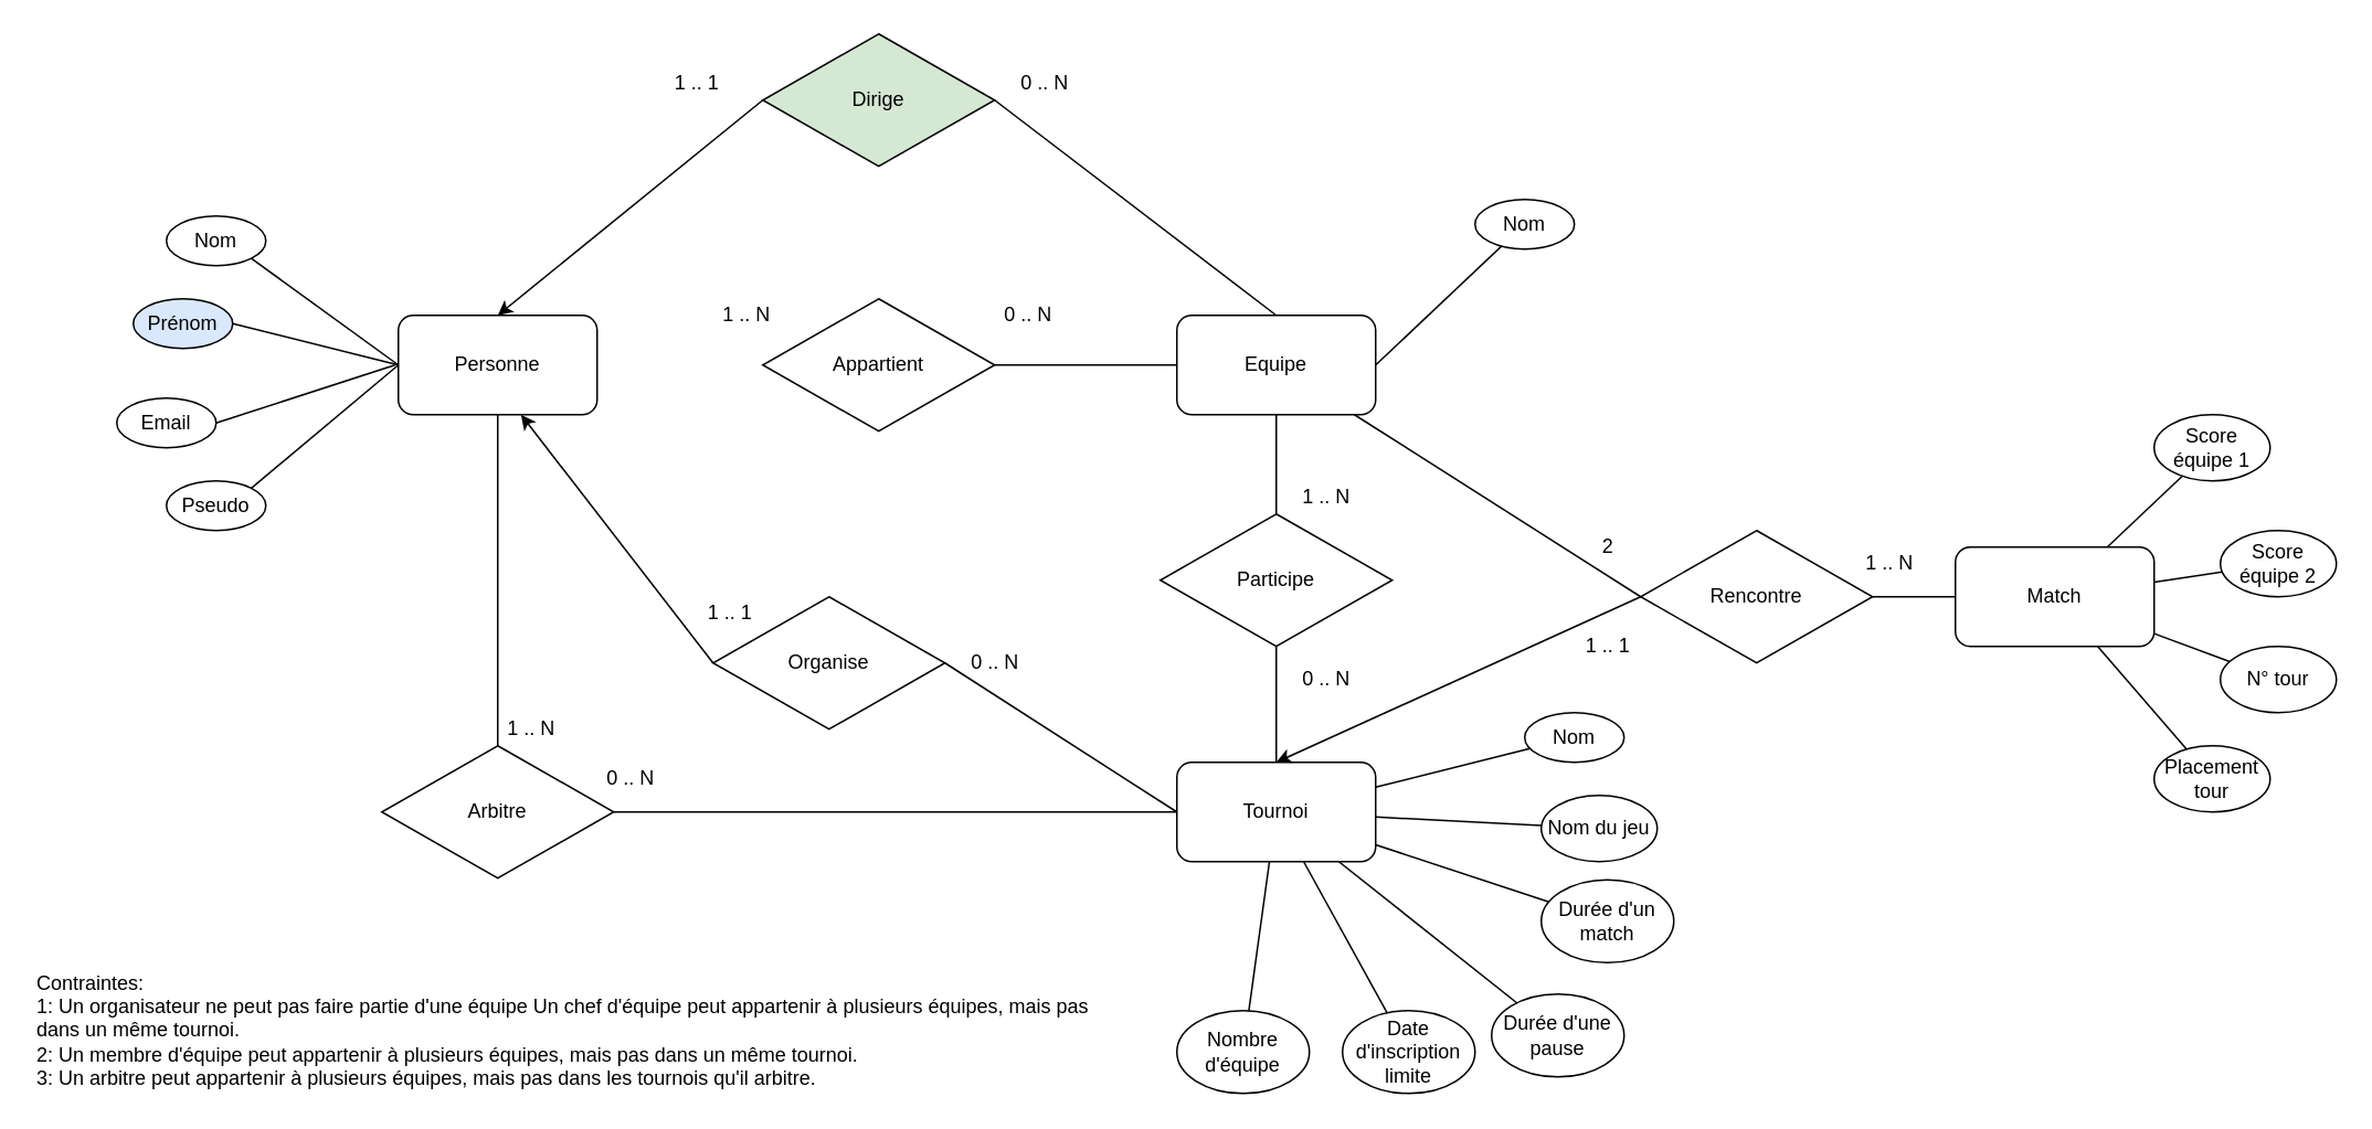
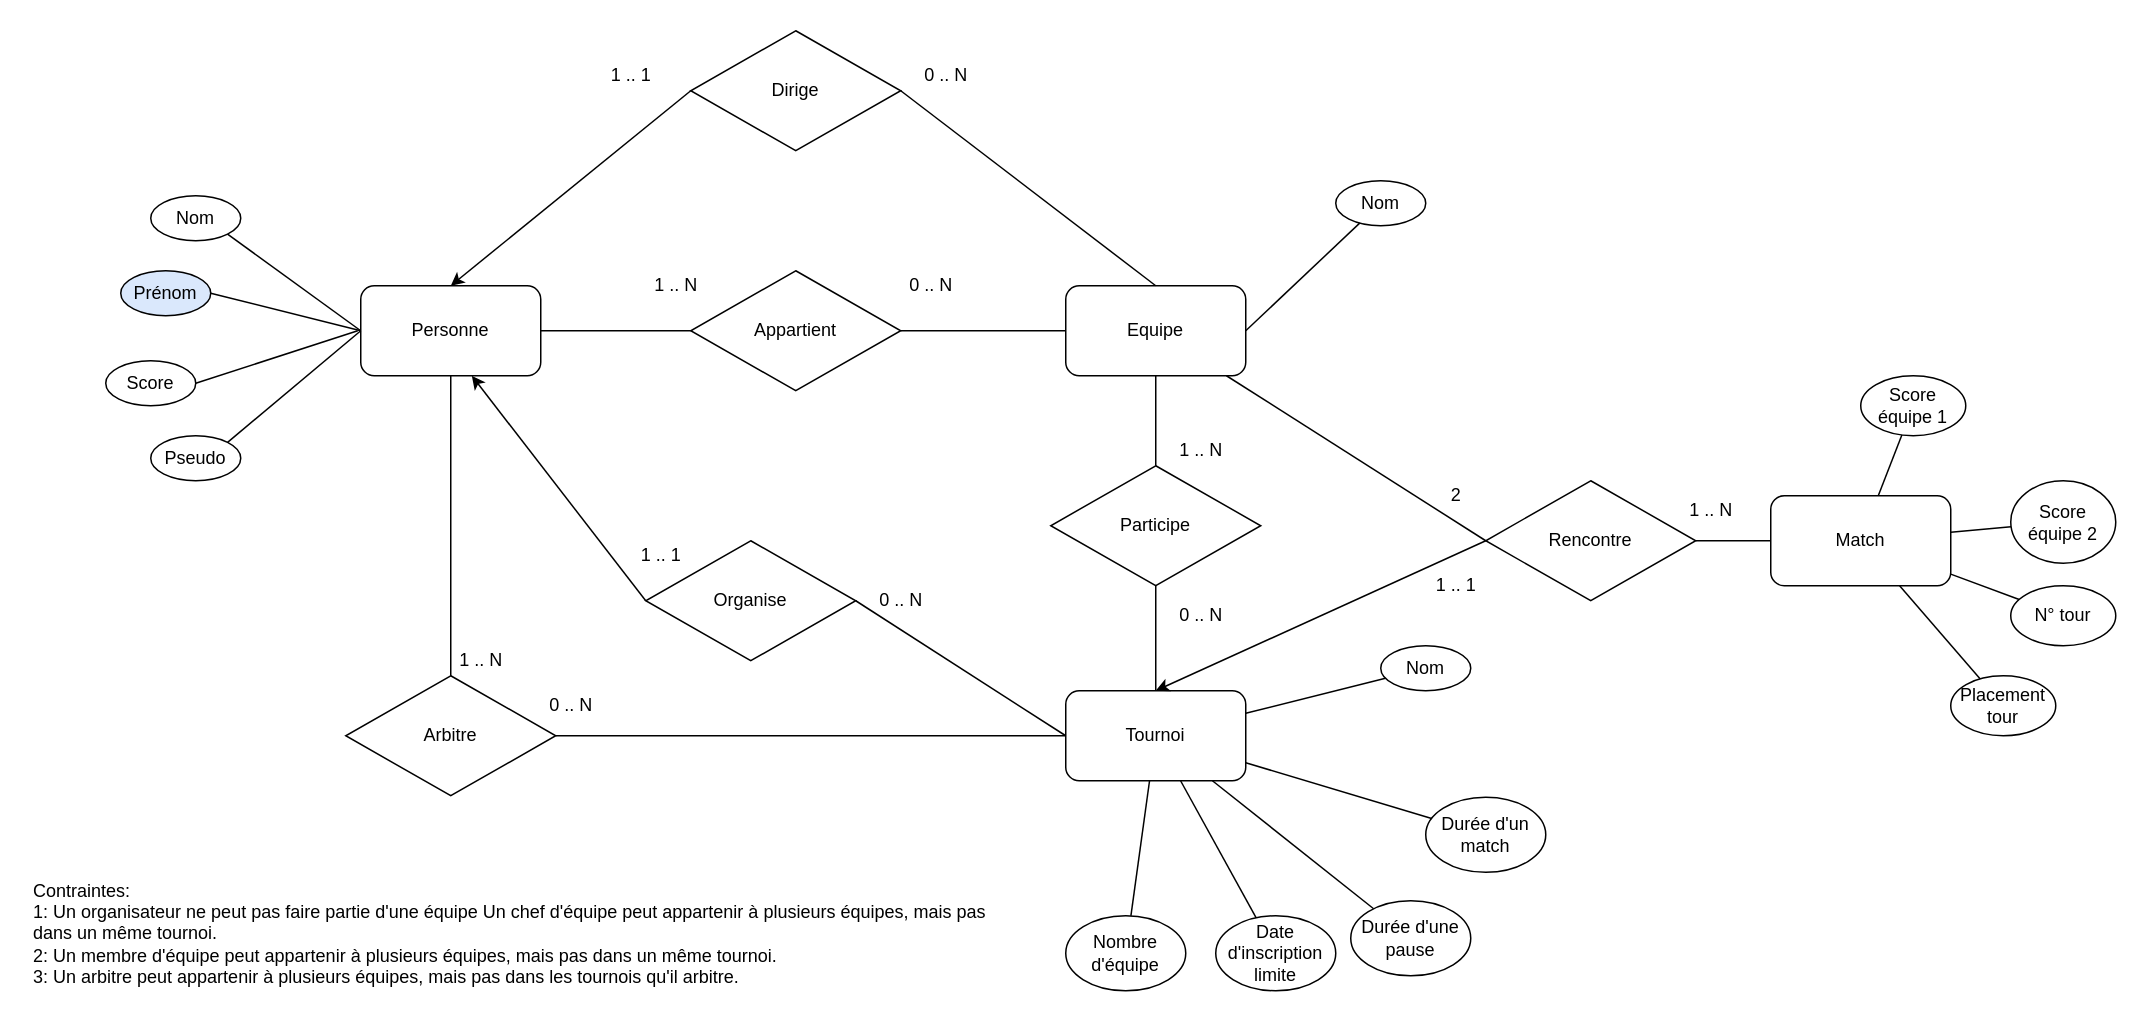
- <mxCell id="20" value="Dirige" style="rhombus;whiteSpace=wrap;html=1;fillColor=#d5e8d4;" vertex="1" parent="1"><mxGeometry x="460" y="20" width="140" height="80" as="geometry" /></mxCell>
+ <mxCell id="20" value="Dirige" style="rhombus;whiteSpace=wrap;html=1;" vertex="1" parent="1"><mxGeometry x="460" y="20" width="140" height="80" as="geometry" /></mxCell>
+ <mxCell id="15" value="" style="endArrow=none;html=1;exitX=1;exitY=0.5;exitDx=0;exitDy=0;" edge="1" parent="1" source="2" target="4"><mxGeometry width="50" height="50" relative="1" as="geometry"><mxPoint x="710" y="410" as="sourcePoint" /><mxPoint x="760" y="360" as="targetPoint" /></mxGeometry></mxCell>
- <mxCell id="11" value="Email" style="ellipse;whiteSpace=wrap;html=1;" parent="1" vertex="1"><mxGeometry x="70" y="240" width="60" height="30" as="geometry" /></mxCell>
+ <mxCell id="11" value="Score" style="ellipse;whiteSpace=wrap;html=1;" parent="1" vertex="1"><mxGeometry x="70" y="240" width="60" height="30" as="geometry" /></mxCell>
- <mxCell id="61" value="Score équipe 1" style="ellipse;whiteSpace=wrap;html=1;" vertex="1" parent="1"><mxGeometry x="1300" y="250" width="70" height="40" as="geometry" /></mxCell>
+ <mxCell id="61" value="Score équipe 1" style="ellipse;whiteSpace=wrap;html=1;" vertex="1" parent="1"><mxGeometry x="1240" y="250" width="70" height="40" as="geometry" /></mxCell>
- <mxCell id="62" value="Score équipe 2" style="ellipse;whiteSpace=wrap;html=1;" vertex="1" parent="1"><mxGeometry x="1340" y="320" width="70" height="40" as="geometry" /></mxCell>
+ <mxCell id="62" value="Score équipe 2" style="ellipse;whiteSpace=wrap;html=1;" vertex="1" parent="1"><mxGeometry x="1340" y="320" width="70" height="55" as="geometry" /></mxCell>
- <mxCell id="41" value="" style="endArrow=none;html=1;" edge="1" parent="1" source="23" target="35"><mxGeometry width="50" height="50" relative="1" as="geometry"><mxPoint y="485" as="sourcePoint" x="840" /><mxPoint x="933.167" y="461.708" as="targetPoint" /></mxGeometry></mxCell>
- <mxCell id="35" value="Nom du jeu" style="ellipse;whiteSpace=wrap;html=1;" vertex="1" parent="1"><mxGeometry x="930" y="480" width="70" height="40" as="geometry" /></mxCell>
- <mxCell id="36" value="Durée d'un match" style="ellipse;whiteSpace=wrap;html=1;" vertex="1" parent="1"><mxGeometry x="930" y="531" width="80" height="50" as="geometry" /></mxCell>
+ <mxCell id="36" value="Durée d'un match" style="ellipse;whiteSpace=wrap;html=1;" vertex="1" parent="1"><mxGeometry x="950" y="531" width="80" height="50" as="geometry" /></mxCell>
